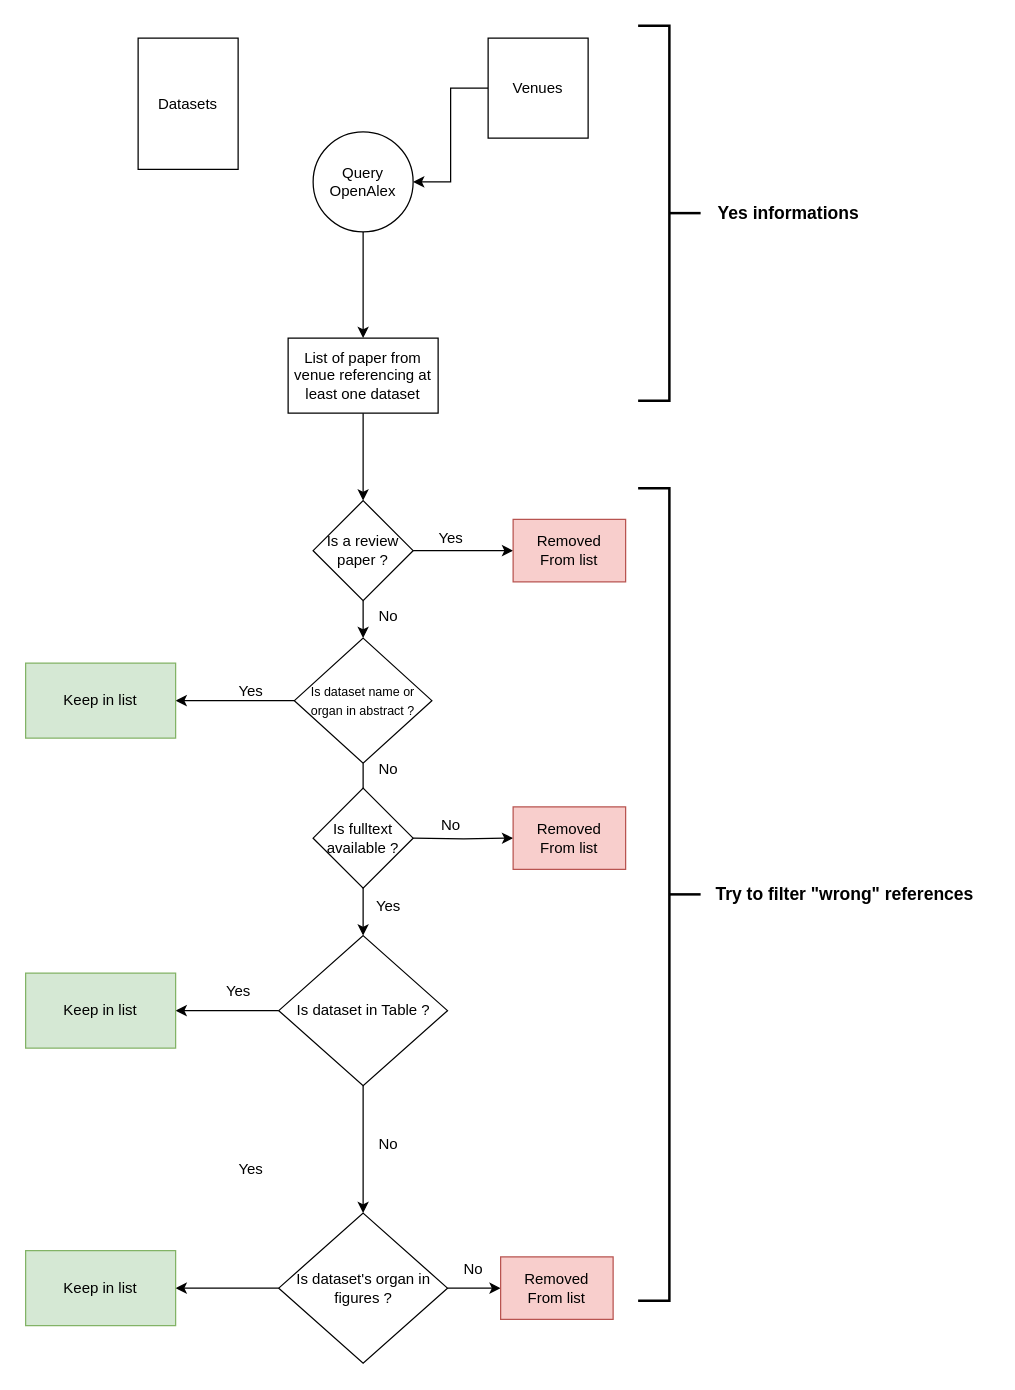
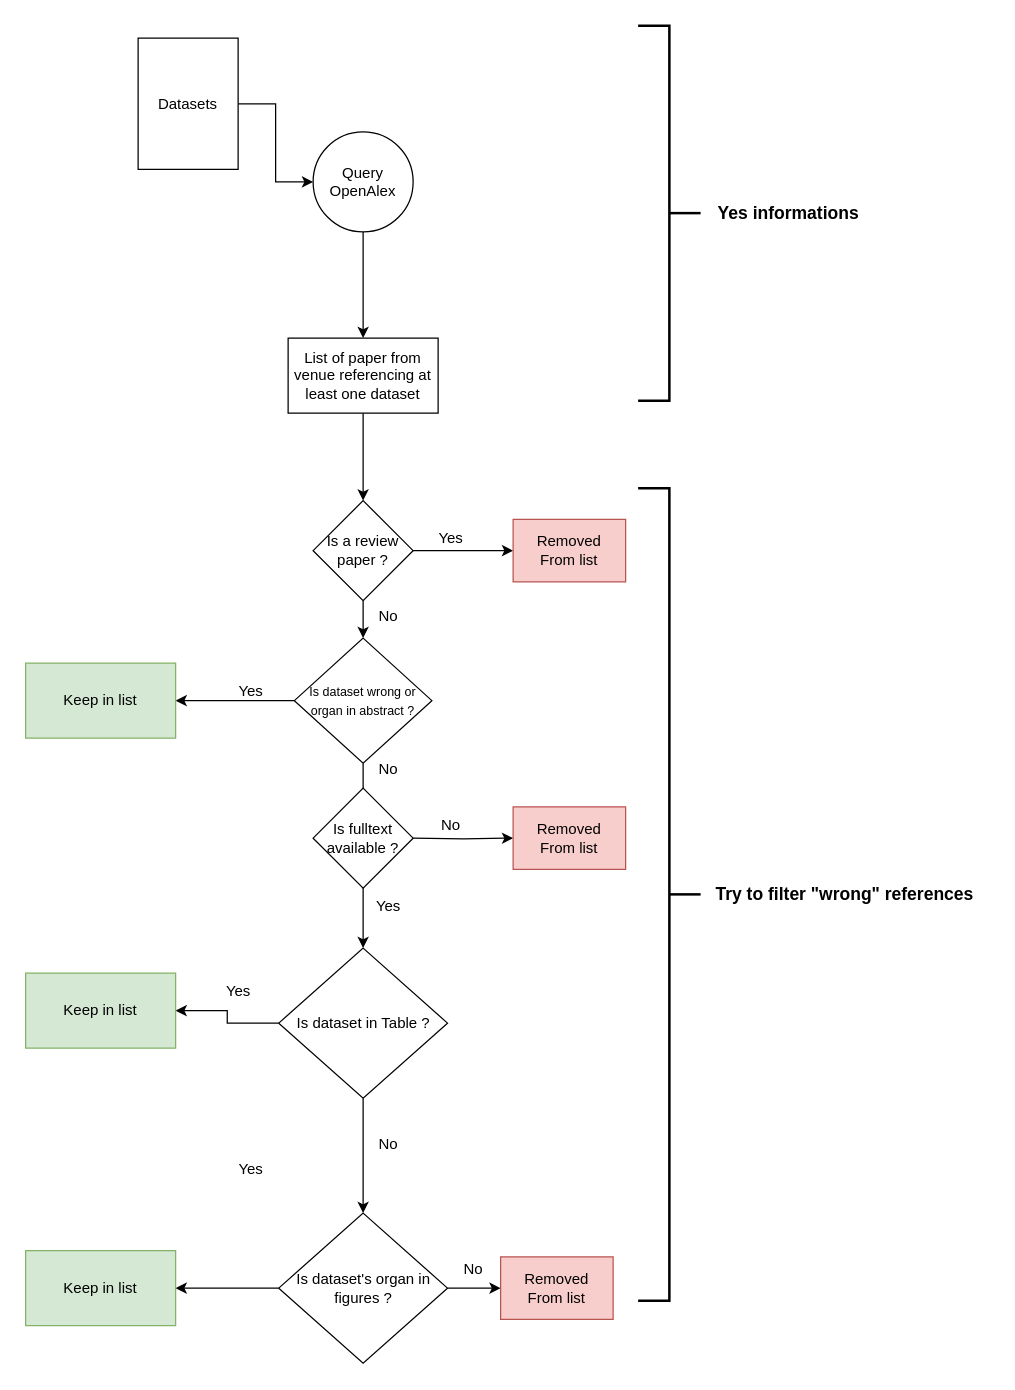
- <mxCell id="3" value="Venues" style="whiteSpace=wrap;html=1;aspect=fixed;" vertex="1" parent="1"><mxGeometry x="390" y="30" width="80" height="80" as="geometry" /></mxCell>
- <mxCell id="2" value="" style="edgeStyle=orthogonalEdgeStyle;rounded=0;orthogonalLoop=1;jettySize=auto;html=1;" edge="1" parent="1" source="3" target="7"><mxGeometry relative="1" as="geometry" /></mxCell>
+ <mxCell id="4" value="" style="edgeStyle=orthogonalEdgeStyle;rounded=0;orthogonalLoop=1;jettySize=auto;html=1;" edge="1" parent="1" source="5" target="7"><mxGeometry relative="1" as="geometry" /></mxCell>
- <mxCell id="17" value="&lt;font style=&quot;font-size: 10px;&quot;&gt;Is dataset name or organ in abstract ?&lt;/font&gt;" style="rhombus;whiteSpace=wrap;html=1;" vertex="1" parent="1"><mxGeometry x="235" y="510" width="110" height="100" as="geometry" /></mxCell>
+ <mxCell id="17" value="&lt;font style=&quot;font-size: 10px;&quot;&gt;Is dataset wrong or organ in abstract ?&lt;/font&gt;" style="rhombus;whiteSpace=wrap;html=1;" vertex="1" parent="1"><mxGeometry x="235" y="510" width="110" height="100" as="geometry" /></mxCell>
- <mxCell id="20" value="Is dataset in Table ?" style="rhombus;whiteSpace=wrap;html=1;" vertex="1" parent="1"><mxGeometry x="222.5" y="748" width="135" height="120" as="geometry" /></mxCell>
+ <mxCell id="20" value="Is dataset in Table ?" style="rhombus;whiteSpace=wrap;html=1;" vertex="1" parent="1"><mxGeometry x="222.5" y="758" width="135" height="120" as="geometry" /></mxCell>
